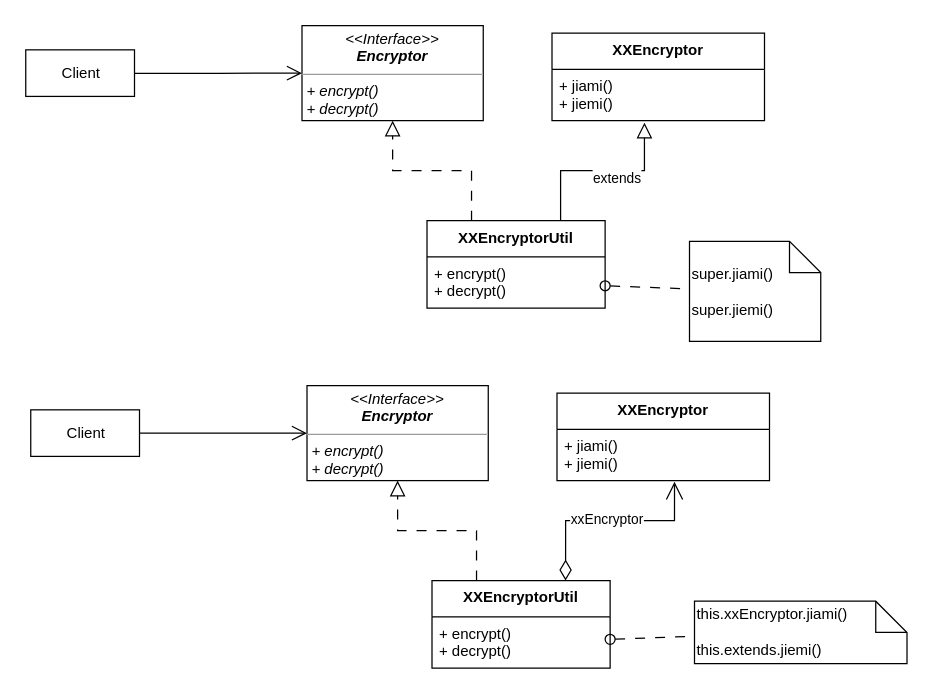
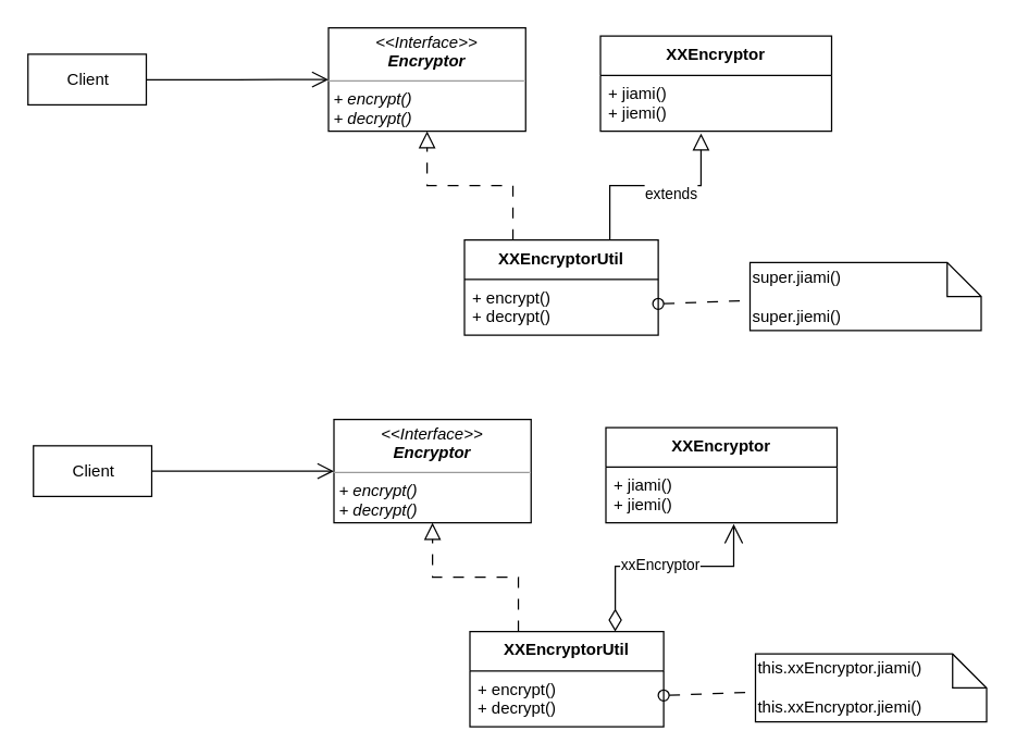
- <mxCell id="4" value="&lt;div&gt;super.jiami()&lt;/div&gt;&lt;div&gt;&lt;br&gt;&lt;/div&gt;&lt;div&gt;super.jiemi()&lt;/div&gt;" style="shape=note2;boundedLbl=1;whiteSpace=wrap;html=1;size=25;verticalAlign=middle;align=left;labelPosition=center;verticalLabelPosition=middle;" parent="1" vertex="1"><mxGeometry x="551" y="192.5" width="105" height="80" as="geometry" /></mxCell>
+ <mxCell id="4" value="&lt;div&gt;super.jiami()&lt;/div&gt;&lt;div&gt;&lt;br&gt;&lt;/div&gt;&lt;div&gt;super.jiemi()&lt;/div&gt;" style="shape=note2;boundedLbl=1;whiteSpace=wrap;html=1;size=25;verticalAlign=middle;align=left;labelPosition=center;verticalLabelPosition=middle;" parent="1" vertex="1"><mxGeometry x="551" y="192.5" width="170" height="50" as="geometry" /></mxCell>
- <mxCell id="16" value="&lt;div&gt;this.xxEncryptor.jiami()&lt;/div&gt;&lt;div&gt;&lt;br&gt;&lt;/div&gt;&lt;div&gt;this.extends.jiemi()&lt;/div&gt;" style="shape=note2;boundedLbl=1;whiteSpace=wrap;html=1;size=25;verticalAlign=middle;align=left;labelPosition=center;verticalLabelPosition=middle;" vertex="1" parent="1"><mxGeometry x="555" y="480.49" width="170" height="50" as="geometry" /></mxCell>
+ <mxCell id="16" value="&lt;div&gt;this.xxEncryptor.jiami()&lt;/div&gt;&lt;div&gt;&lt;br&gt;&lt;/div&gt;&lt;div&gt;this.xxEncryptor.jiemi()&lt;/div&gt;" style="shape=note2;boundedLbl=1;whiteSpace=wrap;html=1;size=25;verticalAlign=middle;align=left;labelPosition=center;verticalLabelPosition=middle;" vertex="1" parent="1"><mxGeometry x="555" y="480.49" width="170" height="50" as="geometry" /></mxCell>
